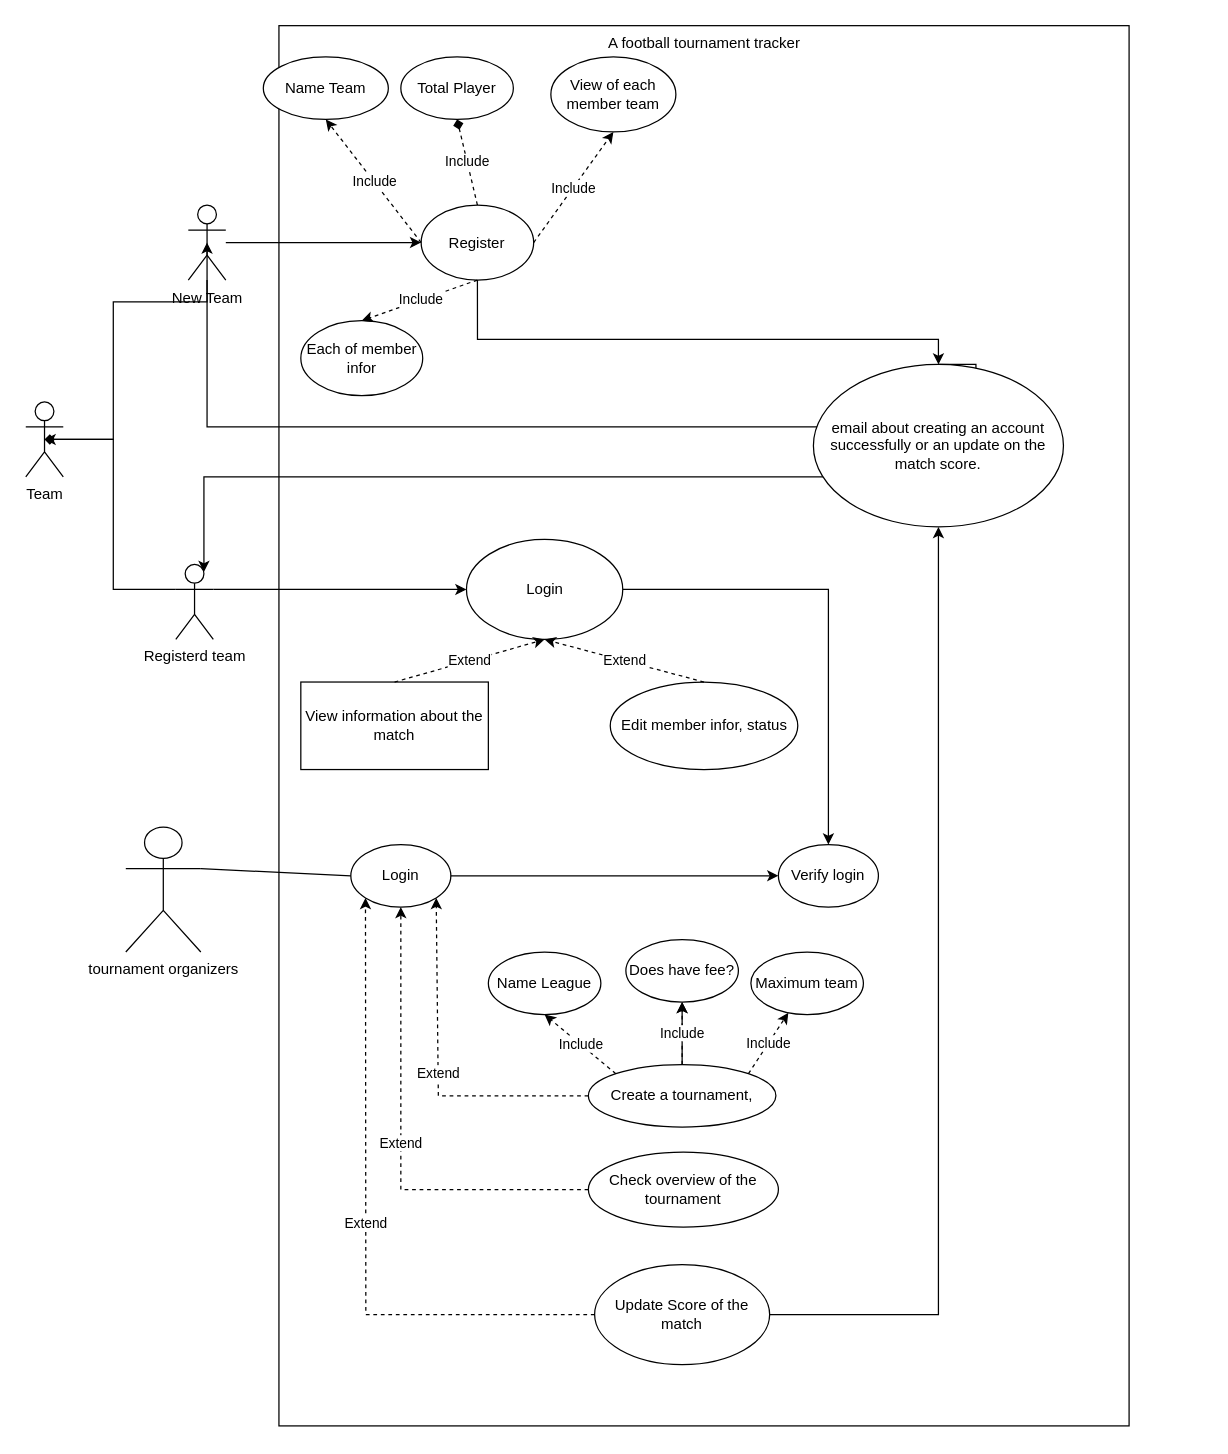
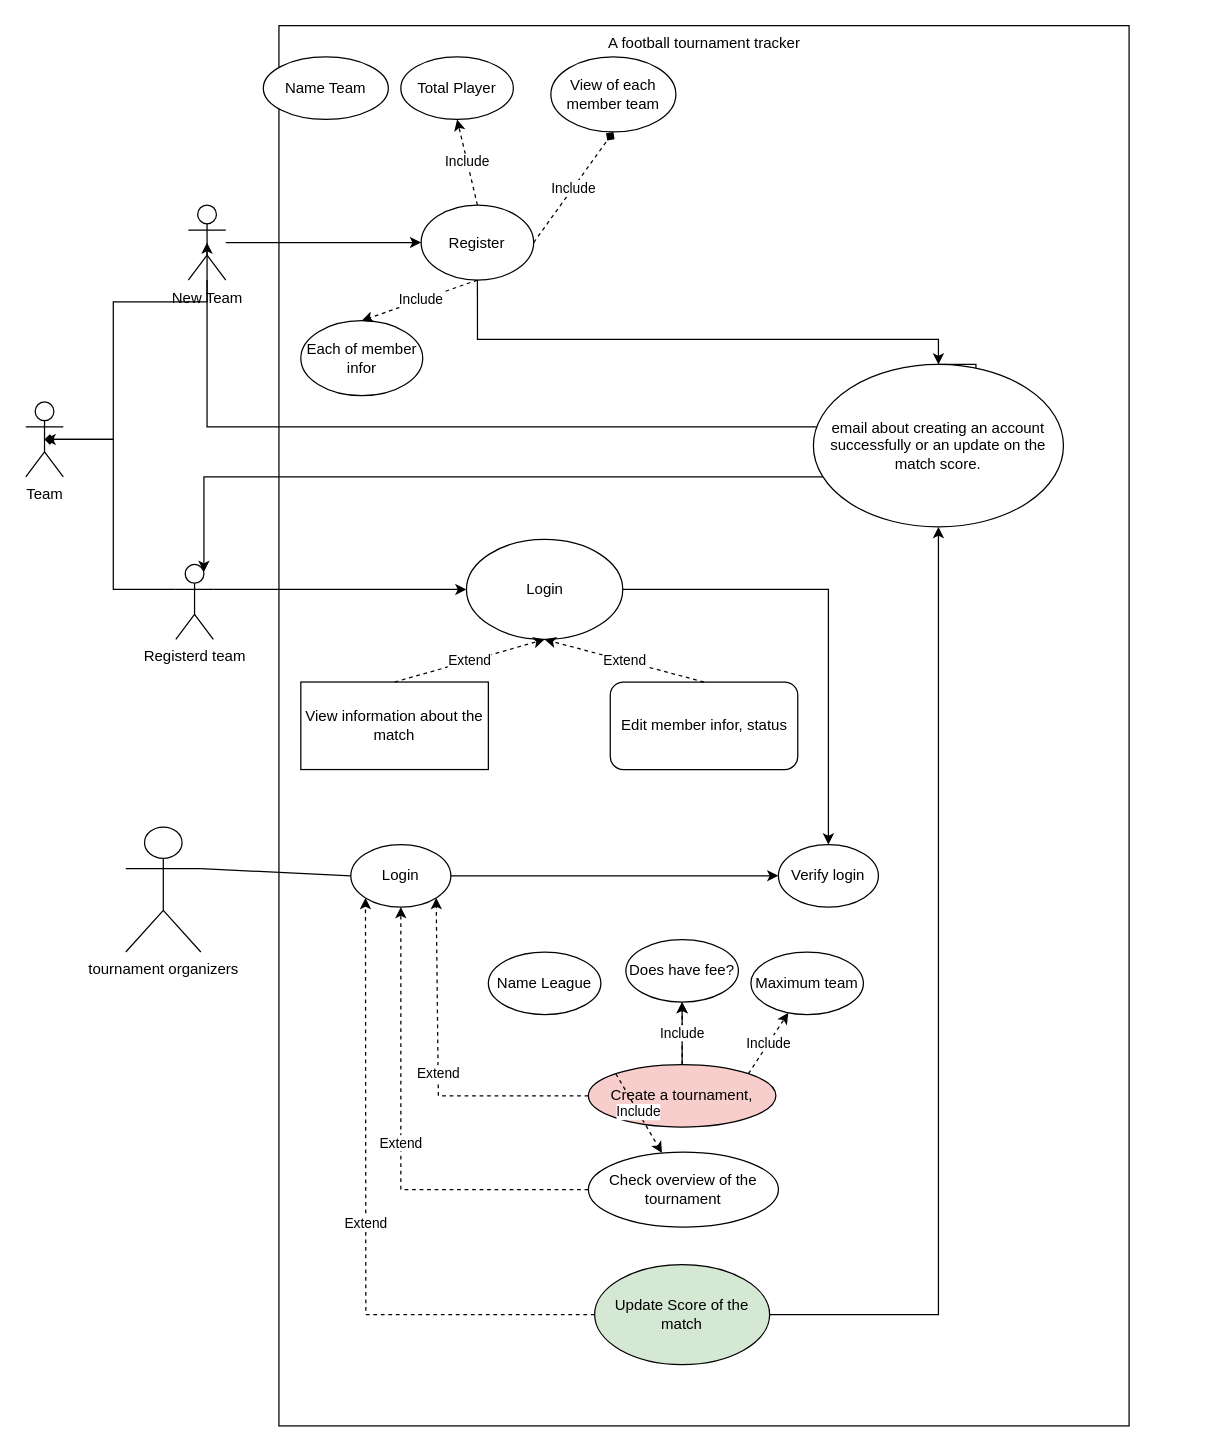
- <mxCell id="45" value="Include" style="endArrow=diamond;html=1;rounded=0;entryX=0.5;entryY=1;entryDx=0;entryDy=0;dashed=1;shadow=0;strokeColor=default;exitX=0.5;exitY=0;exitDx=0;exitDy=0;" parent="1" source="40" target="42" edge="1"><mxGeometry x="-0.016" width="50" height="50" relative="1" as="geometry"><mxPoint x="383" y="240" as="sourcePoint" /><mxPoint x="290" y="191" as="targetPoint" /><mxPoint as="offset" /></mxGeometry></mxCell>
+ <mxCell id="45" value="Include" style="endArrow=classic;html=1;rounded=0;entryX=0.5;entryY=1;entryDx=0;entryDy=0;dashed=1;shadow=0;strokeColor=default;exitX=0.5;exitY=0;exitDx=0;exitDy=0;" parent="1" source="40" target="42" edge="1"><mxGeometry x="-0.016" width="50" height="50" relative="1" as="geometry"><mxPoint x="383" y="240" as="sourcePoint" /><mxPoint x="290" y="191" as="targetPoint" /><mxPoint as="offset" /></mxGeometry></mxCell>
- <mxCell id="46" value="Include" style="endArrow=classic;html=1;rounded=0;entryX=0.5;entryY=1;entryDx=0;entryDy=0;dashed=1;shadow=0;strokeColor=default;exitX=1;exitY=0.5;exitDx=0;exitDy=0;" parent="1" source="40" target="43" edge="1"><mxGeometry x="-0.016" width="50" height="50" relative="1" as="geometry"><mxPoint x="393" y="250" as="sourcePoint" /><mxPoint x="300" y="201" as="targetPoint" /><mxPoint as="offset" /></mxGeometry></mxCell>
+ <mxCell id="46" value="Include" style="endArrow=diamond;html=1;rounded=0;entryX=0.5;entryY=1;entryDx=0;entryDy=0;dashed=1;shadow=0;strokeColor=default;exitX=1;exitY=0.5;exitDx=0;exitDy=0;" parent="1" source="40" target="43" edge="1"><mxGeometry x="-0.016" width="50" height="50" relative="1" as="geometry"><mxPoint x="393" y="250" as="sourcePoint" /><mxPoint x="300" y="201" as="targetPoint" /><mxPoint as="offset" /></mxGeometry></mxCell>
- <mxCell id="44" value="Include" style="endArrow=classic;html=1;rounded=0;dashed=1;shadow=0;strokeColor=default;exitX=0;exitY=0.5;exitDx=0;exitDy=0;entryX=0.5;entryY=1;entryDx=0;entryDy=0;" parent="1" source="40" target="41" edge="1"><mxGeometry x="-0.016" width="50" height="50" relative="1" as="geometry"><mxPoint x="555" y="861" as="sourcePoint" /><mxPoint x="270" y="161" as="targetPoint" /><mxPoint as="offset" /></mxGeometry></mxCell>
- <mxCell id="33" value="Edit member infor, status" style="ellipse;whiteSpace=wrap;html=1;" parent="1" vertex="1"><mxGeometry x="487.5" y="545.03" width="150" height="70" as="geometry" /></mxCell>
+ <mxCell id="33" value="Edit member infor, status" style="whiteSpace=wrap;html=1;rounded=1;" parent="1" vertex="1"><mxGeometry x="487.5" y="545.03" width="150" height="70" as="geometry" /></mxCell>
- <mxCell id="14" value="Include" style="endArrow=classic;html=1;rounded=0;dashed=1;shadow=0;strokeColor=default;exitX=0;exitY=0;exitDx=0;exitDy=0;entryX=0.5;entryY=1;entryDx=0;entryDy=0;" parent="1" source="9" target="12" edge="1"><mxGeometry x="-0.007" width="50" height="50" relative="1" as="geometry"><mxPoint x="464" y="877" as="sourcePoint" /><mxPoint x="435" y="821" as="targetPoint" /><mxPoint as="offset" /></mxGeometry></mxCell>
+ <mxCell id="14" value="Include" style="endArrow=classic;html=1;rounded=0;dashed=1;shadow=0;strokeColor=default;exitX=0;exitY=0;exitDx=0;exitDy=0;" parent="1" source="9" target="11" edge="1"><mxGeometry x="-0.007" width="50" height="50" relative="1" as="geometry"><mxPoint x="464" y="877" as="sourcePoint" /><mxPoint x="435" y="821" as="targetPoint" /><mxPoint as="offset" /></mxGeometry></mxCell>
- <mxCell id="9" value="Create a tournament," style="ellipse;whiteSpace=wrap;html=1;" parent="1" vertex="1"><mxGeometry x="470" y="851" width="150" height="50" as="geometry" /></mxCell>
+ <mxCell id="9" value="Create a tournament," style="ellipse;whiteSpace=wrap;html=1;fillColor=#f8cecc;" parent="1" vertex="1"><mxGeometry x="470" y="851" width="150" height="50" as="geometry" /></mxCell>
- <mxCell id="28" value="Update Score of the match" style="ellipse;whiteSpace=wrap;html=1;" parent="1" vertex="1"><mxGeometry x="475" y="1011" width="140" height="80" as="geometry" /></mxCell>
+ <mxCell id="28" value="Update Score of the match" style="ellipse;whiteSpace=wrap;html=1;fillColor=#d5e8d4;" parent="1" vertex="1"><mxGeometry x="475" y="1011" width="140" height="80" as="geometry" /></mxCell>
